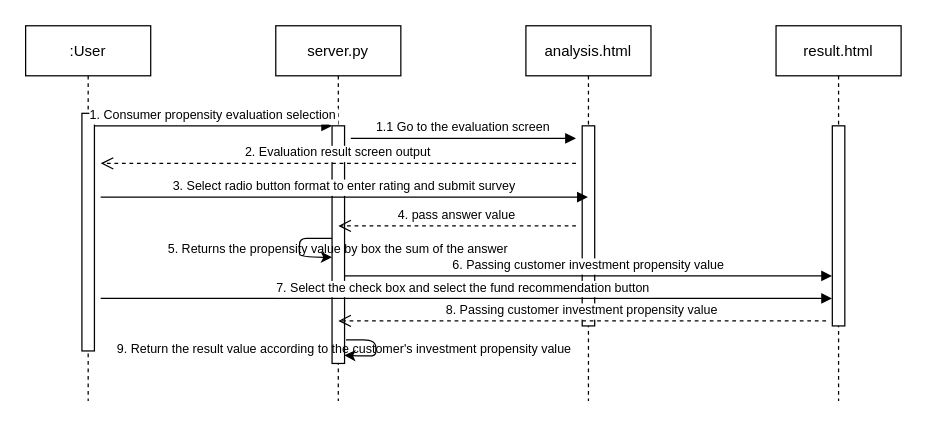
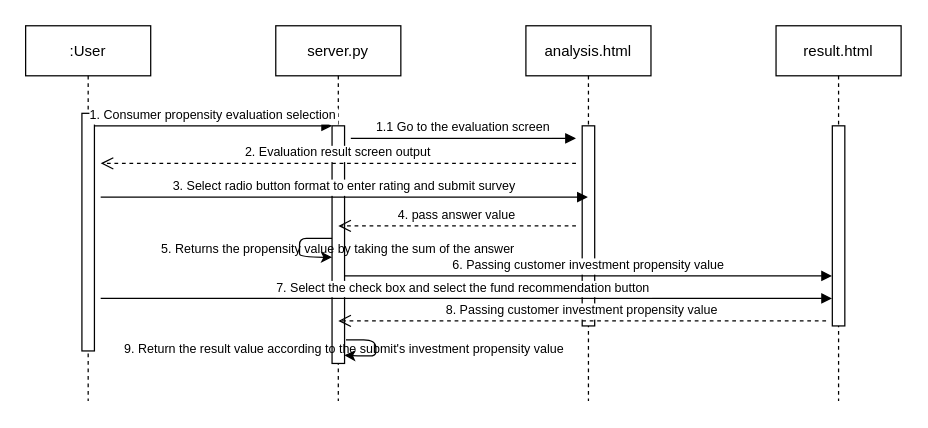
- <mxCell id="18" value="5. Returns the propensity value by box the sum of the answer" style="text;html=1;strokeColor=none;fillColor=none;align=center;verticalAlign=middle;whiteSpace=wrap;rounded=0;fontSize=10;" vertex="1" parent="1"><mxGeometry x="120" y="188" width="300" height="20" as="geometry" /></mxCell>
+ <mxCell id="18" value="5. Returns the propensity value by taking the sum of the answer" style="text;html=1;strokeColor=none;fillColor=none;align=center;verticalAlign=middle;whiteSpace=wrap;rounded=0;fontSize=10;" vertex="1" parent="1"><mxGeometry x="120" y="188" width="300" height="20" as="geometry" /></mxCell>
- <mxCell id="21" value="9. Return the result value according to the customer's investment propensity value" style="text;html=1;strokeColor=none;fillColor=none;align=center;verticalAlign=middle;whiteSpace=wrap;rounded=0;fontSize=10;" vertex="1" parent="1"><mxGeometry x="90" y="268" width="370" height="20" as="geometry" /></mxCell>
+ <mxCell id="21" value="9. Return the result value according to the submit's investment propensity value" style="text;html=1;strokeColor=none;fillColor=none;align=center;verticalAlign=middle;whiteSpace=wrap;rounded=0;fontSize=10;" vertex="1" parent="1"><mxGeometry x="90" y="268" width="370" height="20" as="geometry" /></mxCell>
